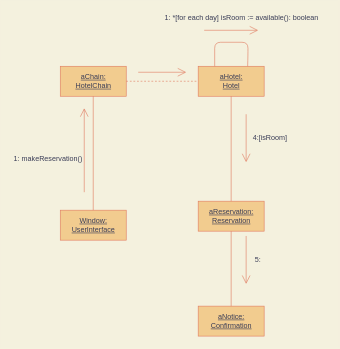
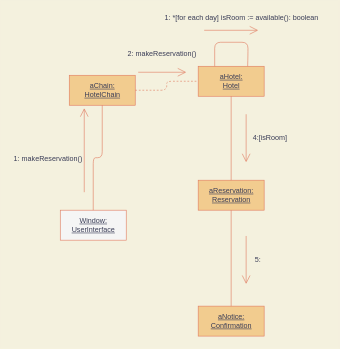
+ <mxCell id="15" value="2: makeReservation()" style="text;html=1;strokeColor=none;fillColor=none;align=center;verticalAlign=middle;whiteSpace=wrap;rounded=0;sketch=0;fontColor=#393C56;" vertex="1" parent="1"><mxGeometry x="210" y="80" width="120" height="20" as="geometry" /></mxCell>
- <mxCell id="2" value="&lt;u&gt;aChain:&lt;br&gt;HotelChain&lt;/u&gt;" style="html=1;rounded=0;sketch=0;strokeColor=#E07A5F;fillColor=#F2CC8F;fontColor=#393C56;" vertex="1" parent="1"><mxGeometry x="100" y="110" width="110" height="50" as="geometry" /></mxCell>
+ <mxCell id="2" value="&lt;u&gt;aChain:&lt;br&gt;HotelChain&lt;/u&gt;" style="html=1;rounded=0;sketch=0;strokeColor=#E07A5F;fillColor=#F2CC8F;fontColor=#393C56;" vertex="1" parent="1"><mxGeometry x="115" y="125" width="110" height="50" as="geometry" /></mxCell>
- <mxCell id="7" value="&lt;u&gt;aReservation:&lt;br&gt;Reservation&lt;br&gt;&lt;/u&gt;" style="html=1;rounded=0;sketch=0;strokeColor=#E07A5F;fillColor=#F2CC8F;fontColor=#393C56;" vertex="1" parent="1"><mxGeometry x="330" y="335" width="110" height="50" as="geometry" /></mxCell>
+ <mxCell id="7" value="&lt;u&gt;aReservation:&lt;br&gt;Reservation&lt;br&gt;&lt;/u&gt;" style="html=1;rounded=0;sketch=0;strokeColor=#E07A5F;fillColor=#F2CC8F;fontColor=#393C56;" vertex="1" parent="1"><mxGeometry x="330" y="300" width="110" height="50" as="geometry" /></mxCell>
- <mxCell id="3" value="&lt;u&gt;Window:&lt;br&gt;UserInterface&lt;/u&gt;" style="html=1;rounded=0;sketch=0;strokeColor=#E07A5F;fillColor=#F2CC8F;fontColor=#393C56;" vertex="1" parent="1"><mxGeometry x="100" y="350" width="110" height="50" as="geometry" /></mxCell>
+ <mxCell id="3" value="&lt;u&gt;Window:&lt;br&gt;UserInterface&lt;/u&gt;" style="html=1;rounded=0;sketch=0;strokeColor=#E07A5F;fillColor=#f5f5f5;fontColor=#393C56;" vertex="1" parent="1"><mxGeometry x="100" y="350" width="110" height="50" as="geometry" /></mxCell>
